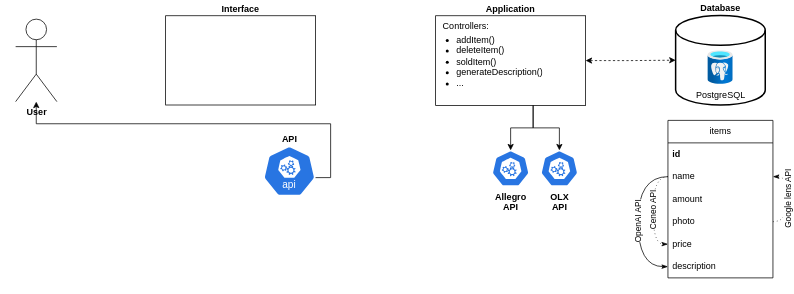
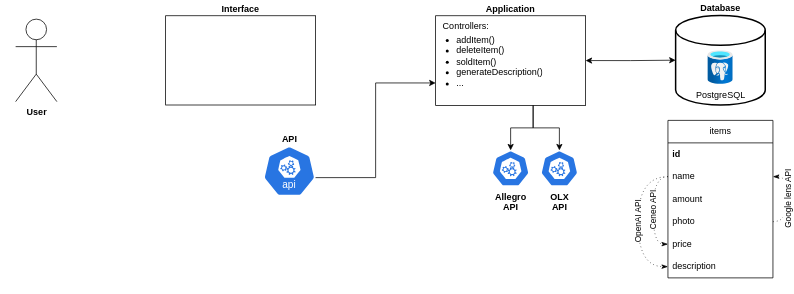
- <mxCell id="6" style="edgeStyle=orthogonalEdgeStyle;rounded=0;orthogonalLoop=1;jettySize=auto;html=1;exitX=1;exitY=0.5;exitDx=0;exitDy=0;entryX=0;entryY=0.5;entryDx=0;entryDy=0;entryPerimeter=0;dashed=1;startArrow=classic;startFill=1;" edge="1" parent="1" source="4" target="5"><mxGeometry relative="1" as="geometry" /></mxCell>
+ <mxCell id="6" style="edgeStyle=orthogonalEdgeStyle;rounded=0;orthogonalLoop=1;jettySize=auto;html=1;exitX=1;exitY=0.5;exitDx=0;exitDy=0;entryX=0;entryY=0.5;entryDx=0;entryDy=0;entryPerimeter=0;dashed=0;startArrow=classic;startFill=1;" edge="1" parent="1" source="4" target="5"><mxGeometry relative="1" as="geometry" /></mxCell>
- <mxCell id="24" style="edgeStyle=orthogonalEdgeStyle;rounded=0;orthogonalLoop=1;jettySize=auto;html=1;exitX=0.995;exitY=0.63;exitDx=0;exitDy=0;exitPerimeter=0;" edge="1" parent="1" source="25" target="2"><mxGeometry relative="1" as="geometry" /></mxCell>
+ <mxCell id="24" style="edgeStyle=orthogonalEdgeStyle;rounded=0;orthogonalLoop=1;jettySize=auto;html=1;exitX=0.995;exitY=0.63;exitDx=0;exitDy=0;exitPerimeter=0;entryX=0;entryY=0.75;entryDx=0;entryDy=0;" edge="1" parent="1" source="25" target="4"><mxGeometry relative="1" as="geometry" /></mxCell>
- <mxCell id="11" value="OpenAI API" style="edgeStyle=orthogonalEdgeStyle;rounded=0;orthogonalLoop=1;jettySize=auto;html=1;exitX=0;exitY=0.5;exitDx=0;exitDy=0;entryX=0;entryY=0.5;entryDx=0;entryDy=0;endArrow=classicThin;endFill=1;dashed=0;dashPattern=1 4;curved=1;horizontal=0;" edge="1" parent="8" source="12" target="17"><mxGeometry relative="1" as="geometry"><Array as="points"><mxPoint x="-40" y="75" /><mxPoint x="-40" y="195" /></Array></mxGeometry></mxCell>
+ <mxCell id="11" value="OpenAI API" style="edgeStyle=orthogonalEdgeStyle;rounded=0;orthogonalLoop=1;jettySize=auto;html=1;exitX=0;exitY=0.5;exitDx=0;exitDy=0;entryX=0;entryY=0.5;entryDx=0;entryDy=0;endArrow=classicThin;endFill=1;dashed=1;dashPattern=1 4;curved=1;horizontal=0;" edge="1" parent="8" source="12" target="17"><mxGeometry relative="1" as="geometry"><Array as="points"><mxPoint x="-40" y="75" /><mxPoint x="-40" y="195" /></Array></mxGeometry></mxCell>
